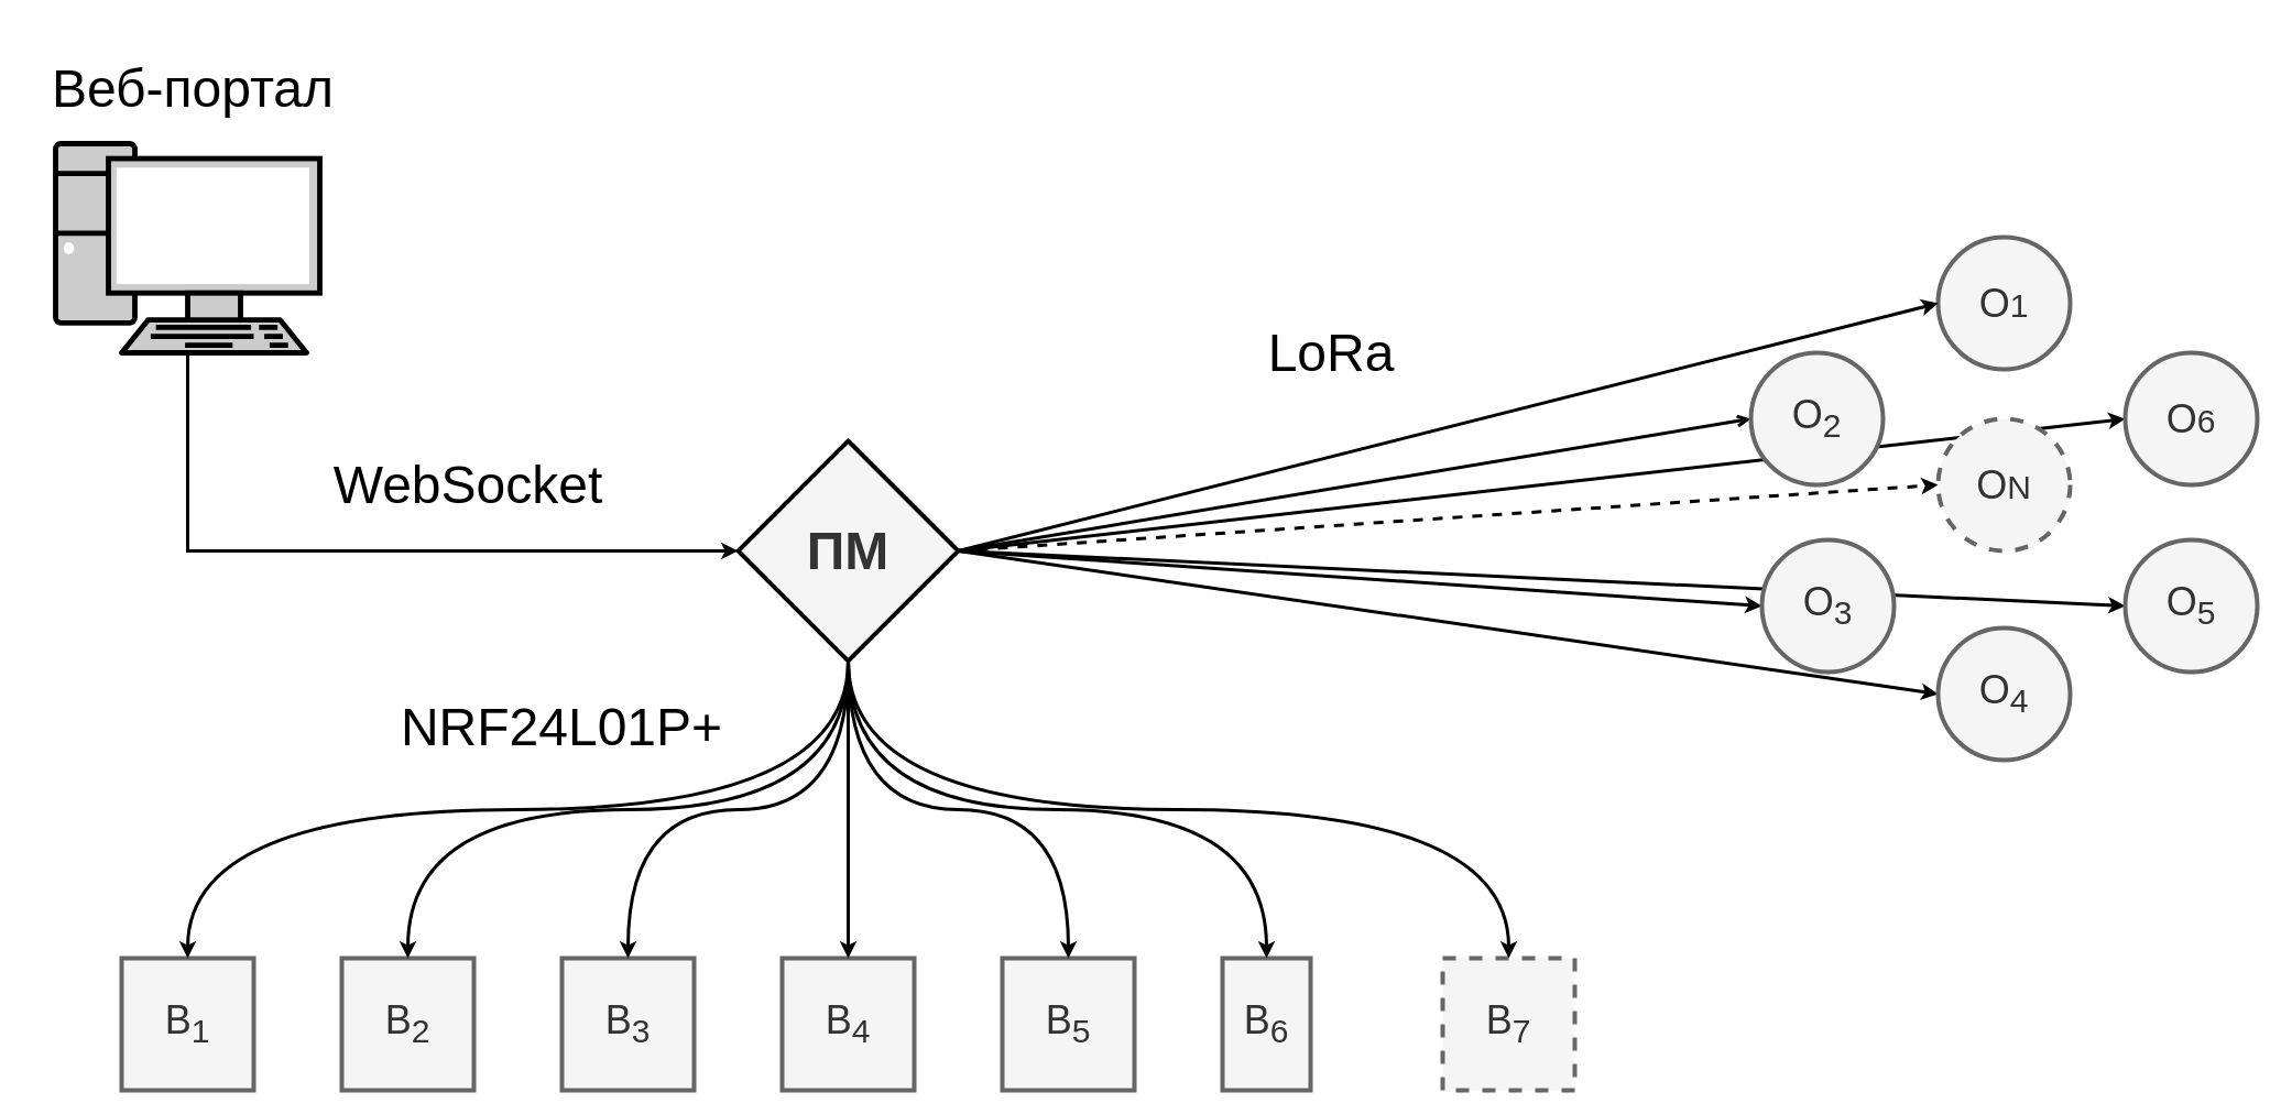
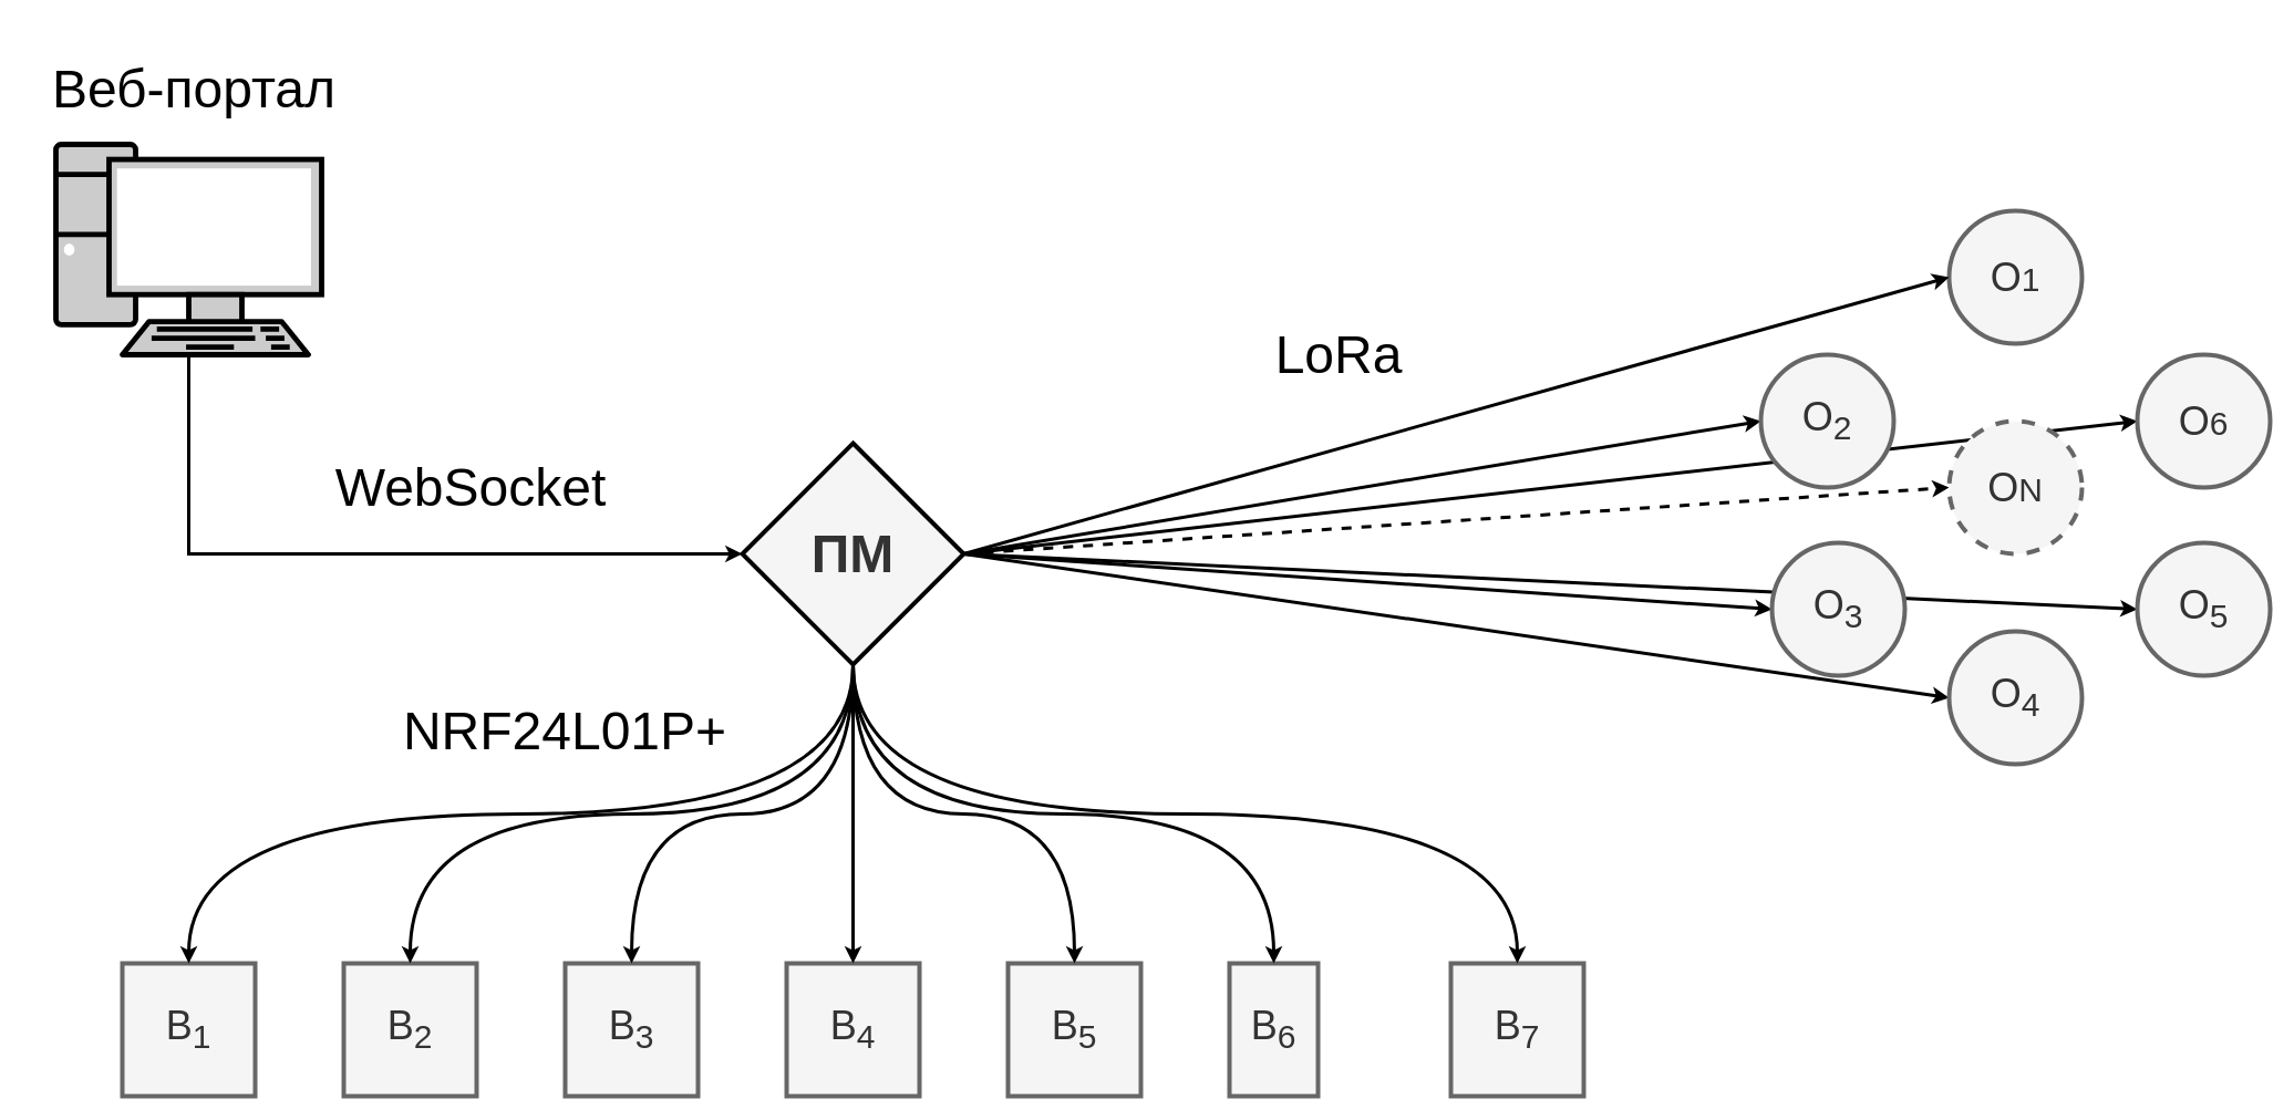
- <mxCell id="2" value="&lt;font style=&quot;font-size: 36px&quot;&gt;О&lt;/font&gt;&lt;font style=&quot;font-size: 30px&quot;&gt;1&lt;/font&gt;" style="ellipse;whiteSpace=wrap;html=1;aspect=fixed;strokeWidth=4;fillColor=#f5f5f5;strokeColor=#666666;fontColor=#333333;" vertex="1" parent="1"><mxGeometry x="1760" y="215" width="120" height="120" as="geometry" /></mxCell>
+ <mxCell id="2" value="&lt;font style=&quot;font-size: 36px&quot;&gt;О&lt;/font&gt;&lt;font style=&quot;font-size: 30px&quot;&gt;1&lt;/font&gt;" style="ellipse;whiteSpace=wrap;html=1;aspect=fixed;strokeWidth=4;fillColor=#f5f5f5;strokeColor=#666666;fontColor=#333333;" vertex="1" parent="1"><mxGeometry x="1760" y="190" width="120" height="120" as="geometry" /></mxCell>
- <mxCell id="17" style="rounded=0;orthogonalLoop=1;jettySize=auto;html=1;exitX=1;exitY=0.5;exitDx=0;exitDy=0;entryX=0;entryY=0.5;entryDx=0;entryDy=0;strokeWidth=3;endArrow=open;" edge="1" parent="1" source="24" target="32"><mxGeometry relative="1" as="geometry" /></mxCell>
+ <mxCell id="17" style="rounded=0;orthogonalLoop=1;jettySize=auto;html=1;exitX=1;exitY=0.5;exitDx=0;exitDy=0;entryX=0;entryY=0.5;entryDx=0;entryDy=0;strokeWidth=3;" edge="1" parent="1" source="24" target="32"><mxGeometry relative="1" as="geometry" /></mxCell>
- <mxCell id="9" value="&lt;font style=&quot;font-size: 36px&quot;&gt;В&lt;sub&gt;7&lt;/sub&gt;&lt;/font&gt;" style="whiteSpace=wrap;html=1;aspect=fixed;strokeWidth=4;fillColor=#f5f5f5;strokeColor=#666666;fontColor=#333333;dashed=1;" vertex="1" parent="1"><mxGeometry x="1310" y="870" width="120" height="120" as="geometry" /></mxCell>
+ <mxCell id="9" value="&lt;font style=&quot;font-size: 36px&quot;&gt;В&lt;sub&gt;7&lt;/sub&gt;&lt;/font&gt;" style="whiteSpace=wrap;html=1;aspect=fixed;strokeWidth=4;fillColor=#f5f5f5;strokeColor=#666666;fontColor=#333333;" vertex="1" parent="1"><mxGeometry x="1310" y="870" width="120" height="120" as="geometry" /></mxCell>
